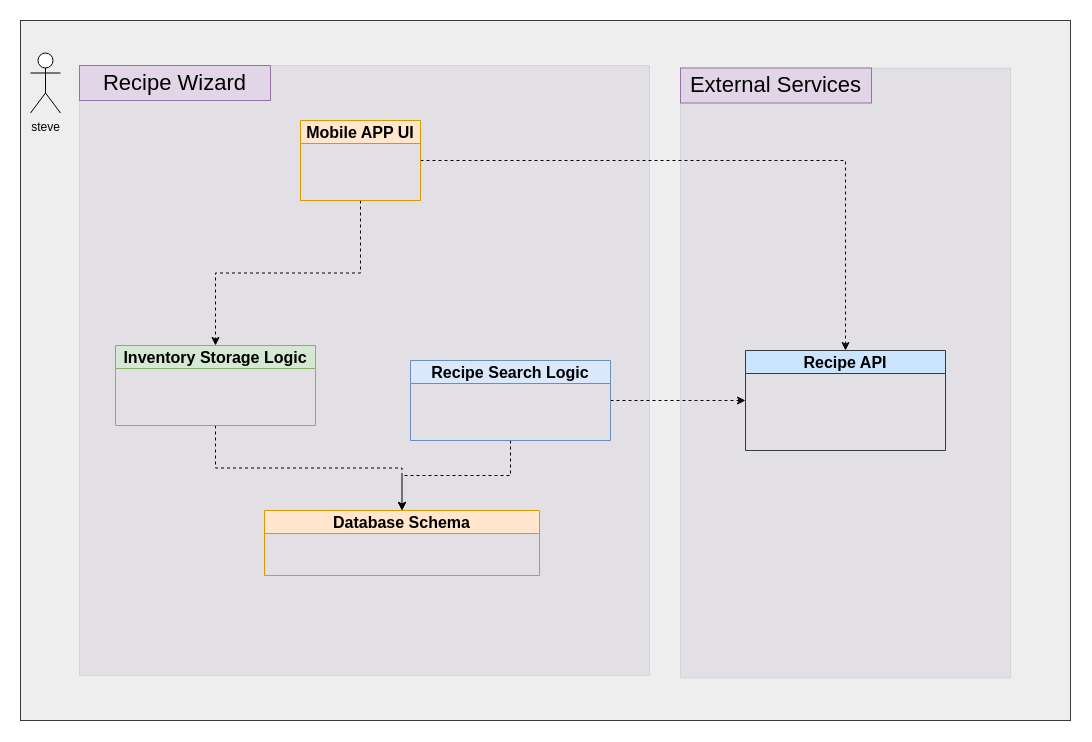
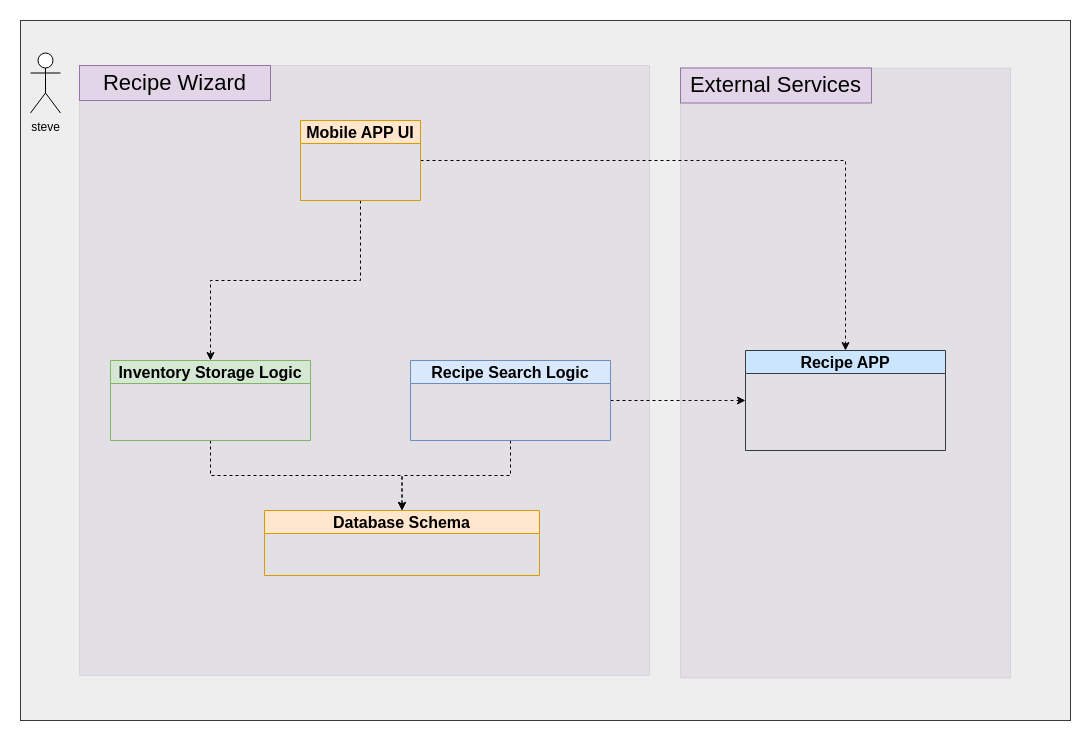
- <mxCell id="14" value="Recipe API" style="swimlane;whiteSpace=wrap;html=1;fillColor=#cce5ff;strokeColor=#36393d;fontSize=16;" vertex="1" parent="1"><mxGeometry x="745" y="350" width="200" height="100" as="geometry" /></mxCell>
+ <mxCell id="14" value="Recipe APP" style="swimlane;whiteSpace=wrap;html=1;fillColor=#cce5ff;strokeColor=#36393d;fontSize=16;" vertex="1" parent="1"><mxGeometry x="745" y="350" width="200" height="100" as="geometry" /></mxCell>
- <mxCell id="6" value="Inventory Storage Logic" style="swimlane;whiteSpace=wrap;html=1;fillColor=#d5e8d4;strokeColor=#82b366;startSize=23;fontSize=16;" vertex="1" parent="1"><mxGeometry x="115" y="345" width="200" height="80" as="geometry" /></mxCell>
+ <mxCell id="6" value="Inventory Storage Logic" style="swimlane;whiteSpace=wrap;html=1;fillColor=#d5e8d4;strokeColor=#82b366;startSize=23;fontSize=16;" vertex="1" parent="1"><mxGeometry x="110" y="360" width="200" height="80" as="geometry" /></mxCell>
